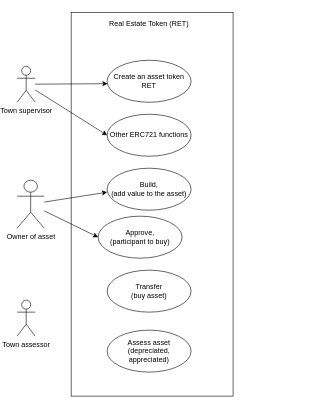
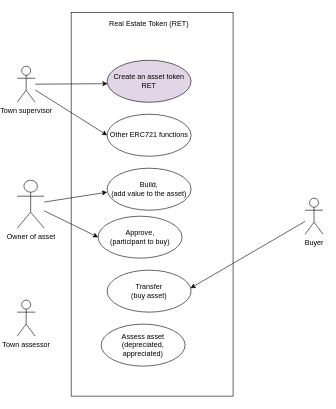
- <mxCell id="2" value="Create an asset token RET" style="ellipse;whiteSpace=wrap;html=1;" vertex="1" parent="1"><mxGeometry x="170" y="100" width="140" height="70" as="geometry" /></mxCell>
+ <mxCell id="2" value="Create an asset token RET" style="ellipse;whiteSpace=wrap;html=1;fillColor=#e1d5e7;" vertex="1" parent="1"><mxGeometry x="170" y="100" width="140" height="70" as="geometry" /></mxCell>
+ <mxCell id="8" value="Buyer" style="shape=umlActor;verticalLabelPosition=bottom;verticalAlign=top;html=1;" vertex="1" parent="1"><mxGeometry x="500" y="330" width="30" height="60" as="geometry" /></mxCell>
+ <mxCell id="7" style="rounded=0;orthogonalLoop=1;jettySize=auto;html=1;entryX=0.993;entryY=0.429;entryDx=0;entryDy=0;entryPerimeter=0;" edge="1" parent="1" source="8" target="3"><mxGeometry relative="1" as="geometry" /></mxCell>
- <mxCell id="5" value="Assess asset (depreciated, appreciated)" style="ellipse;whiteSpace=wrap;html=1;" vertex="1" parent="1"><mxGeometry x="170" y="550" width="140" height="70" as="geometry" /></mxCell>
+ <mxCell id="5" value="Assess asset (depreciated, appreciated)" style="ellipse;whiteSpace=wrap;html=1;" vertex="1" parent="1"><mxGeometry x="160" y="540" width="140" height="70" as="geometry" /></mxCell>
